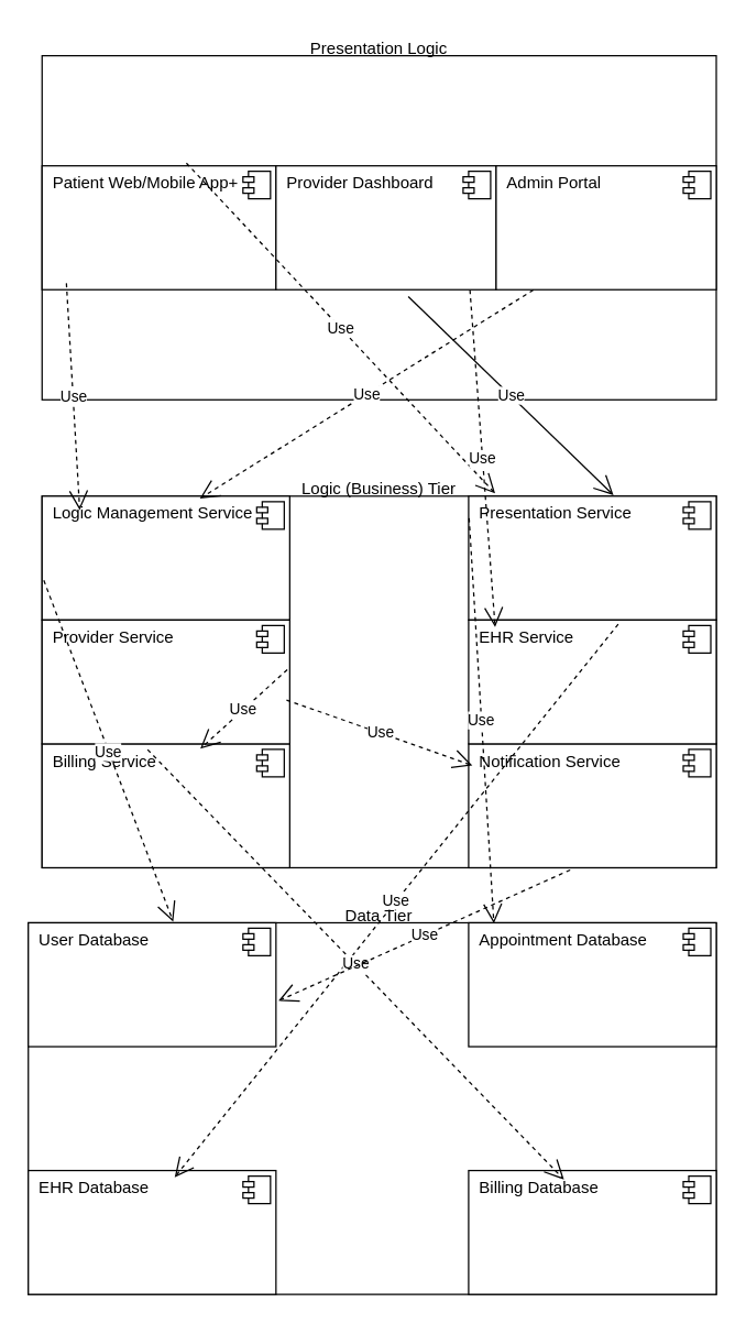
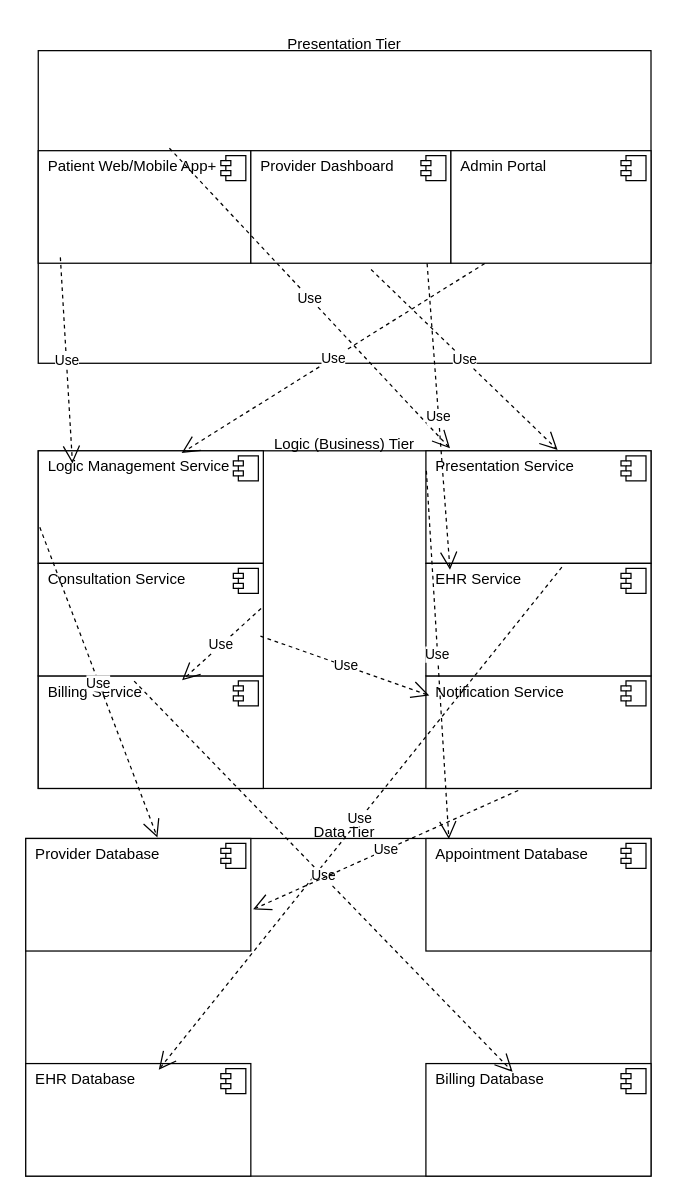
- <mxCell id="3" value="Presentation Logic" style="text;html=1;whiteSpace=wrap;strokeColor=none;fillColor=none;align=center;verticalAlign=middle;rounded=0;" vertex="1" parent="1"><mxGeometry x="200" y="20" width="150" height="30" as="geometry" /></mxCell>
+ <mxCell id="3" value="Presentation Tier" style="text;html=1;whiteSpace=wrap;strokeColor=none;fillColor=none;align=center;verticalAlign=middle;rounded=0;" vertex="1" parent="1"><mxGeometry x="200" y="20" width="150" height="30" as="geometry" /></mxCell>
- <mxCell id="37" value="Use" style="endArrow=open;endSize=12;dashed=0;html=1;rounded=0;exitX=0.601;exitY=1.056;exitDx=0;exitDy=0;exitPerimeter=0;entryX=0.585;entryY=-0.008;entryDx=0;entryDy=0;entryPerimeter=0;" edge="1" parent="1" source="10" target="16"><mxGeometry width="160" relative="1" as="geometry"><mxPoint x="150" y="270" as="sourcePoint" /><mxPoint x="310" y="270" as="targetPoint" /></mxGeometry></mxCell>
+ <mxCell id="37" value="Use" style="endArrow=open;endSize=12;dashed=1;html=1;rounded=0;exitX=0.601;exitY=1.056;exitDx=0;exitDy=0;exitPerimeter=0;entryX=0.585;entryY=-0.008;entryDx=0;entryDy=0;entryPerimeter=0;" edge="1" parent="1" source="10" target="16"><mxGeometry width="160" relative="1" as="geometry"><mxPoint x="150" y="270" as="sourcePoint" /><mxPoint x="310" y="270" as="targetPoint" /></mxGeometry></mxCell>
- <mxCell id="22" value="&lt;p style=&quot;margin:0px;margin-top:6px;text-align:center;&quot;&gt;&lt;/p&gt;&lt;p style=&quot;margin:0px;margin-left:8px;&quot;&gt;&lt;span style=&quot;background-color: transparent; color: light-dark(rgb(0, 0, 0), rgb(255, 255, 255));&quot;&gt;Provider Service&lt;/span&gt;&lt;/p&gt;" style="align=left;overflow=fill;html=1;dropTarget=0;whiteSpace=wrap;" vertex="1" parent="1"><mxGeometry x="30" y="450" width="180" height="90" as="geometry" /></mxCell>
+ <mxCell id="22" value="&lt;p style=&quot;margin:0px;margin-top:6px;text-align:center;&quot;&gt;&lt;/p&gt;&lt;p style=&quot;margin:0px;margin-left:8px;&quot;&gt;&lt;span style=&quot;background-color: transparent; color: light-dark(rgb(0, 0, 0), rgb(255, 255, 255));&quot;&gt;Consultation Service&lt;/span&gt;&lt;/p&gt;" style="align=left;overflow=fill;html=1;dropTarget=0;whiteSpace=wrap;" vertex="1" parent="1"><mxGeometry x="30" y="450" width="180" height="90" as="geometry" /></mxCell>
- <mxCell id="26" value="&lt;p style=&quot;margin:0px;margin-top:6px;text-align:center;&quot;&gt;&lt;/p&gt;&lt;p style=&quot;margin:0px;margin-left:8px;&quot;&gt;&lt;span style=&quot;background-color: transparent; color: light-dark(rgb(0, 0, 0), rgb(255, 255, 255));&quot;&gt;User Database&lt;/span&gt;&lt;/p&gt;" style="align=left;overflow=fill;html=1;dropTarget=0;whiteSpace=wrap;" vertex="1" parent="1"><mxGeometry x="20" y="670" width="180" height="90" as="geometry" /></mxCell>
+ <mxCell id="26" value="&lt;p style=&quot;margin:0px;margin-top:6px;text-align:center;&quot;&gt;&lt;/p&gt;&lt;p style=&quot;margin:0px;margin-left:8px;&quot;&gt;&lt;span style=&quot;background-color: transparent; color: light-dark(rgb(0, 0, 0), rgb(255, 255, 255));&quot;&gt;Provider Database&lt;/span&gt;&lt;/p&gt;" style="align=left;overflow=fill;html=1;dropTarget=0;whiteSpace=wrap;" vertex="1" parent="1"><mxGeometry x="20" y="670" width="180" height="90" as="geometry" /></mxCell>
